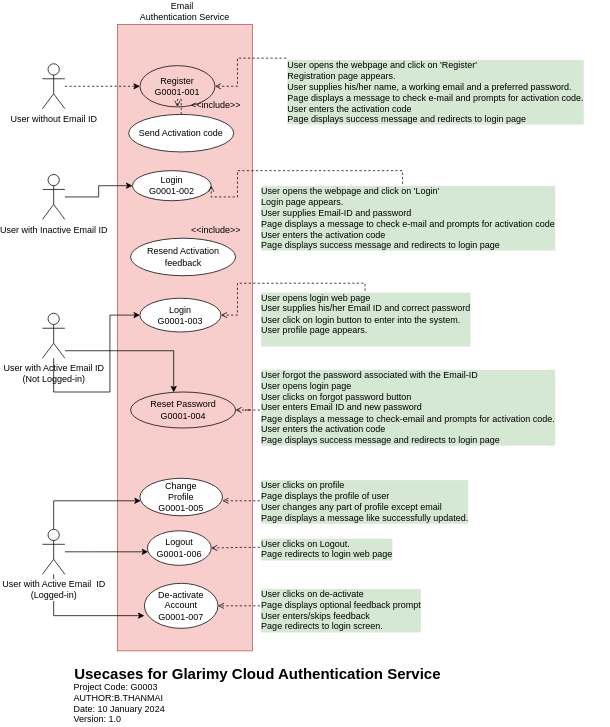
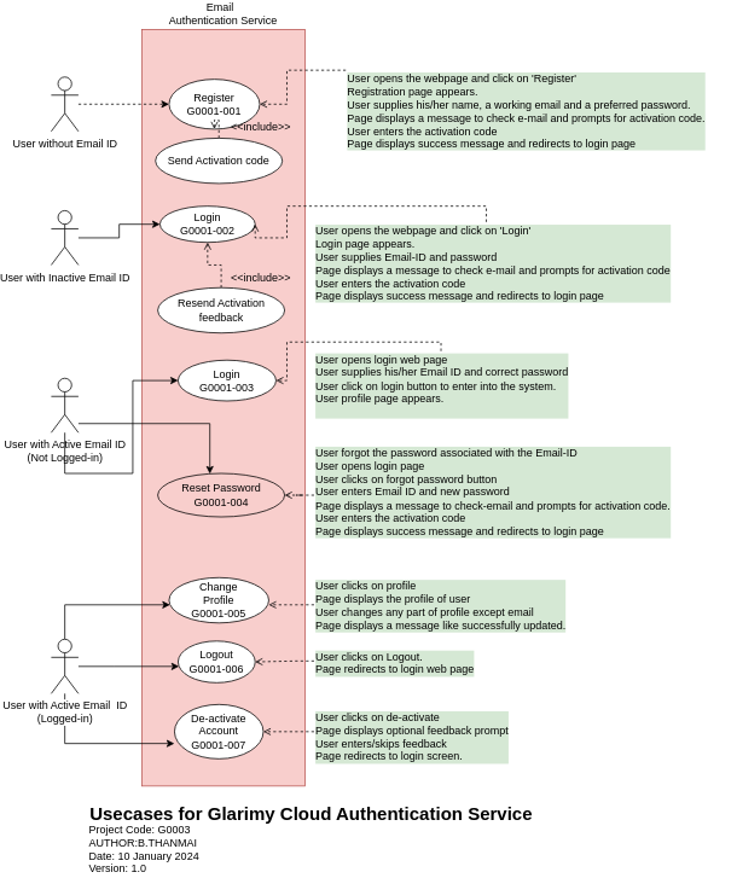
- <mxCell id="5" value="&lt;div&gt;Register&lt;/div&gt;&lt;div&gt;G0001-001&lt;br&gt;&lt;/div&gt;" style="ellipse;whiteSpace=wrap;html=1;fillColor=#f8cecc;" parent="1" vertex="1"><mxGeometry x="150" y="75" width="100" height="55" as="geometry" /></mxCell>
+ <mxCell id="5" value="&lt;div&gt;Register&lt;/div&gt;&lt;div&gt;G0001-001&lt;br&gt;&lt;/div&gt;" style="ellipse;whiteSpace=wrap;html=1;" parent="1" vertex="1"><mxGeometry x="150" y="75" width="100" height="55" as="geometry" /></mxCell>
+ <mxCell id="23" style="edgeStyle=orthogonalEdgeStyle;rounded=0;orthogonalLoop=1;jettySize=auto;html=1;endArrow=open;endFill=0;fontSize=12;dashed=1;" parent="1" source="24" target="6" edge="1"><mxGeometry relative="1" as="geometry" /></mxCell>
- <mxCell id="7" value="&lt;div&gt;Login&lt;/div&gt;&lt;div&gt;G0001-003&lt;/div&gt;" style="ellipse;whiteSpace=wrap;html=1;" parent="1" vertex="1"><mxGeometry x="150" y="385" width="108" height="45" as="geometry" /></mxCell>
+ <mxCell id="7" value="&lt;div&gt;Login&lt;/div&gt;&lt;div&gt;G0001-003&lt;/div&gt;" style="ellipse;whiteSpace=wrap;html=1;" parent="1" vertex="1"><mxGeometry x="160" y="385" width="108" height="45" as="geometry" /></mxCell>
